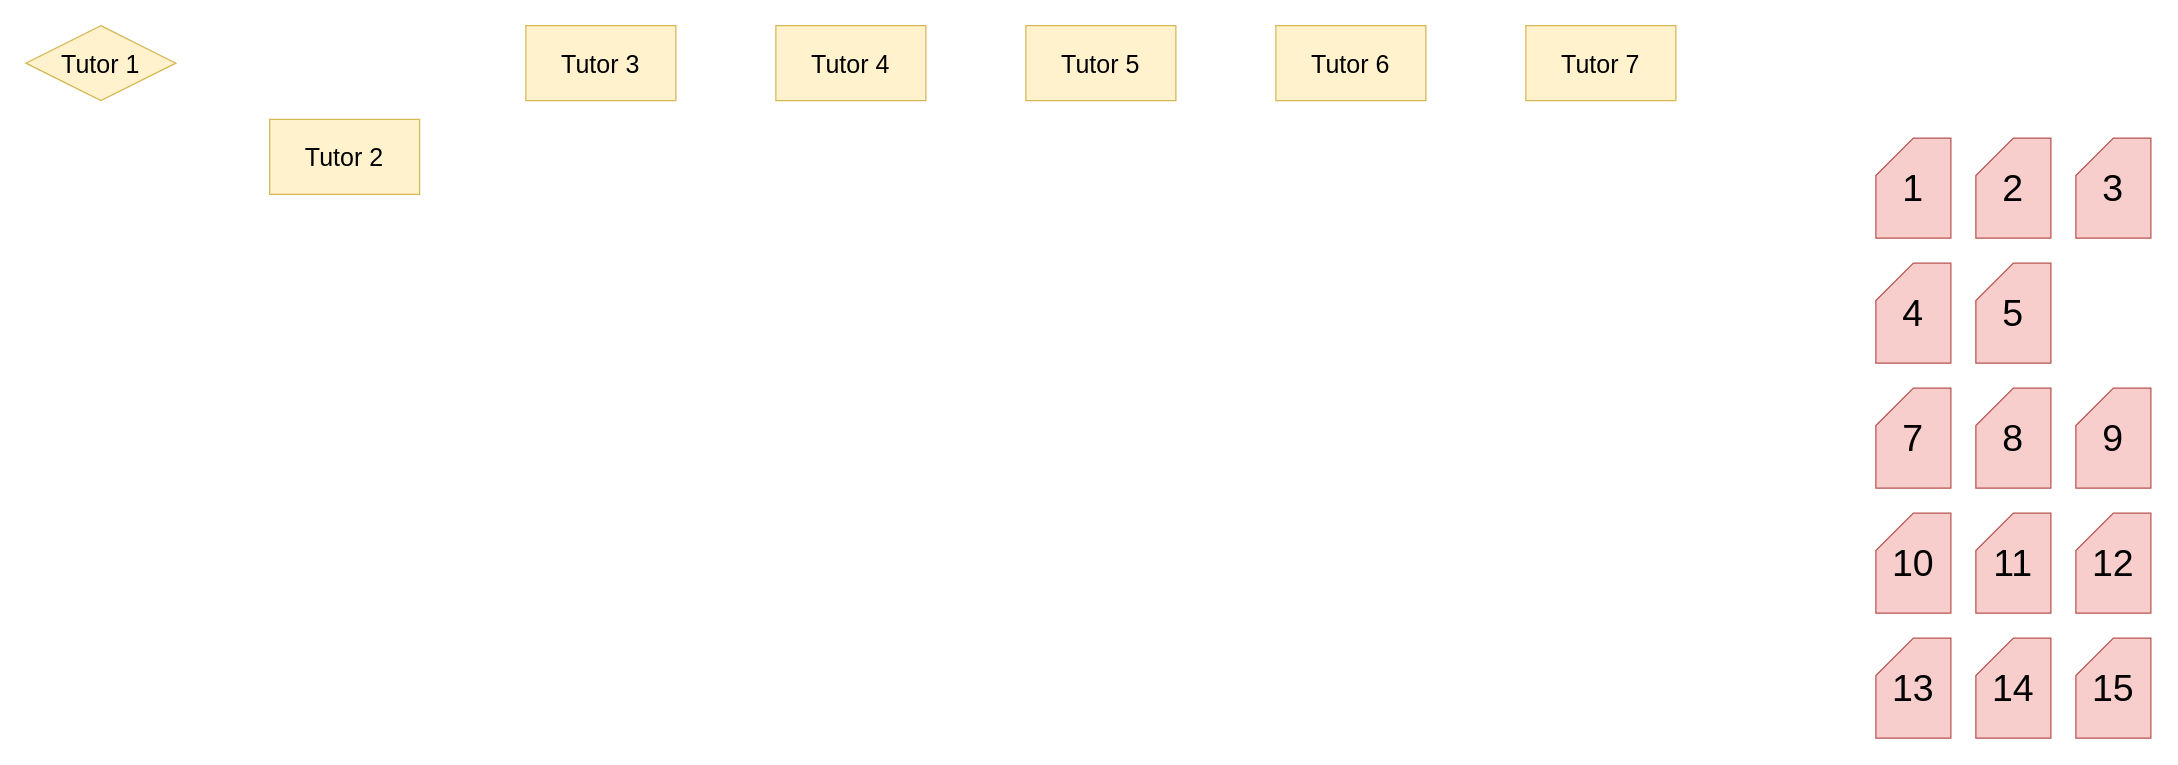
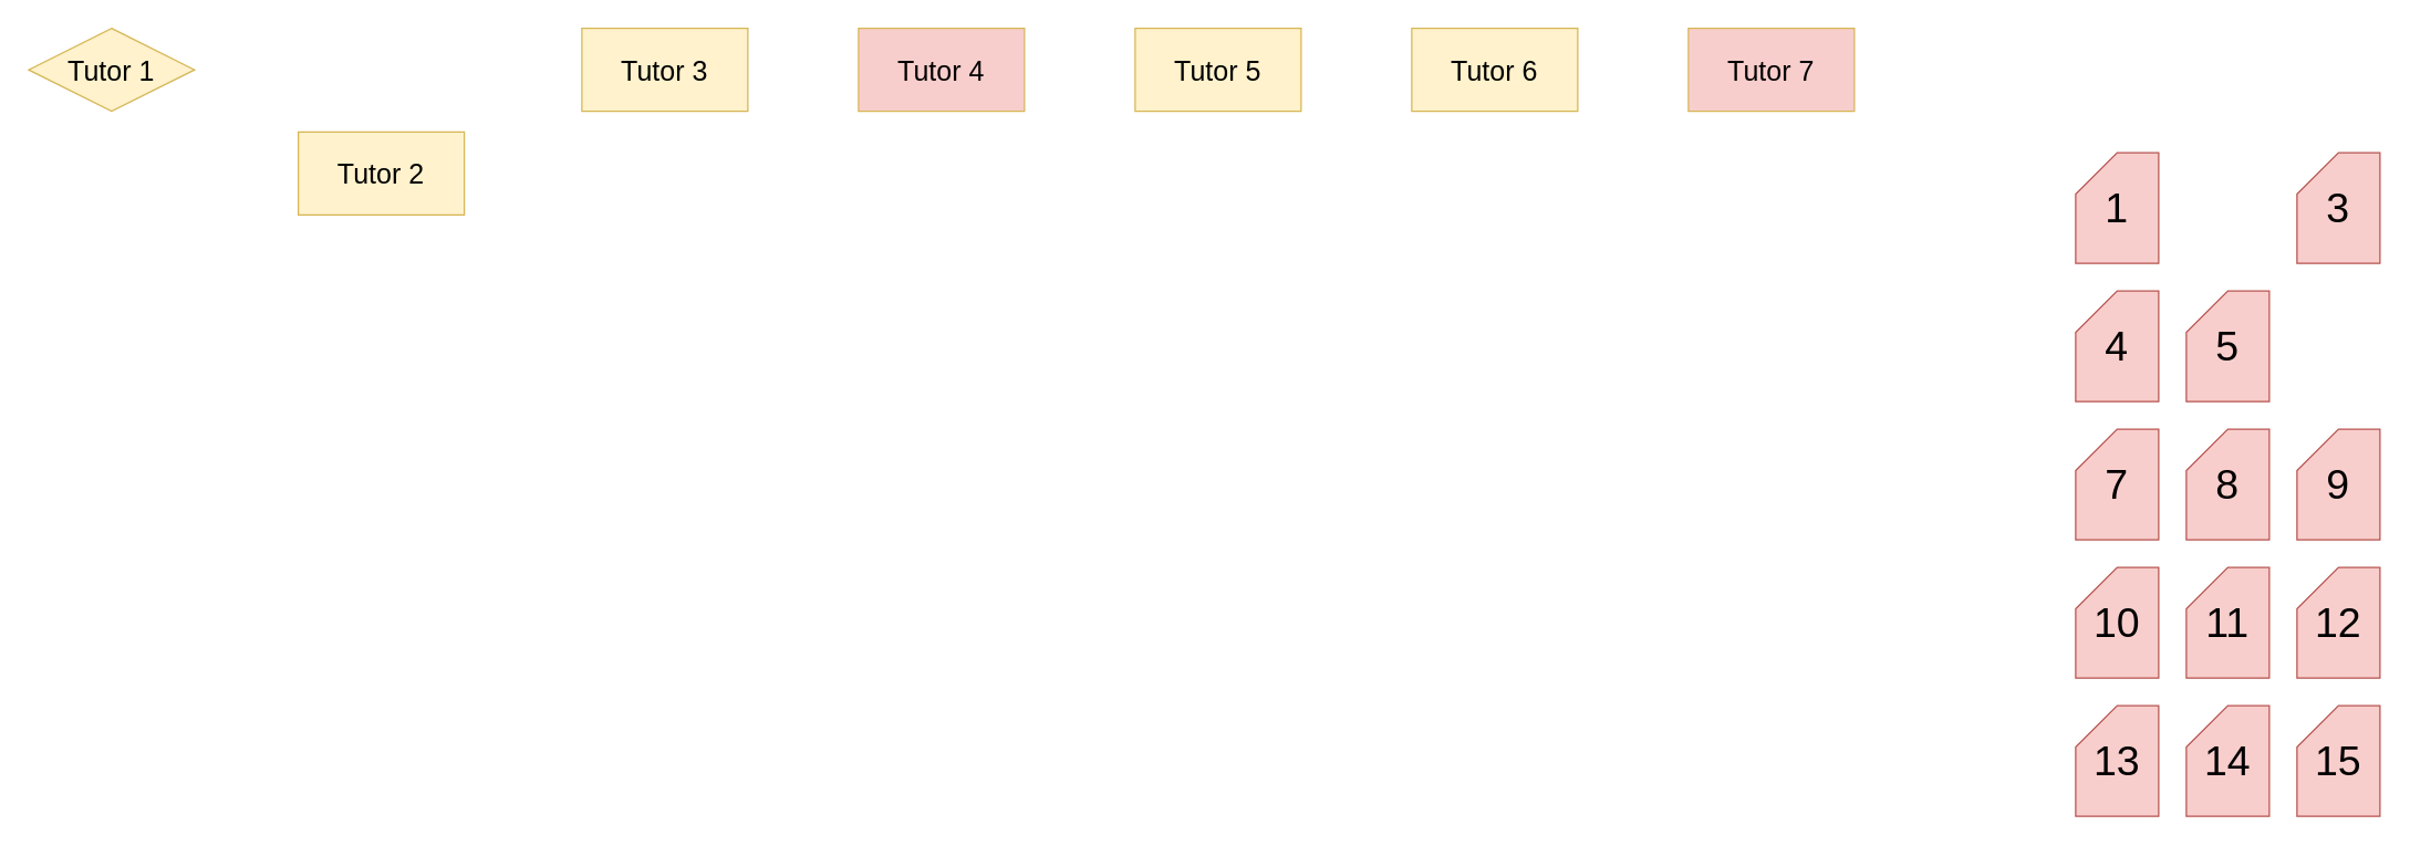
- <mxCell id="4" value="&lt;font style=&quot;font-size: 20px&quot;&gt;Tutor 4&lt;br&gt;&lt;/font&gt;" style="rounded=0;whiteSpace=wrap;html=1;fillColor=#fff2cc;strokeColor=#d6b656;" vertex="1" parent="1"><mxGeometry x="620" y="20" width="120" height="60" as="geometry" /></mxCell>
+ <mxCell id="4" value="&lt;font style=&quot;font-size: 20px&quot;&gt;Tutor 4&lt;br&gt;&lt;/font&gt;" style="rounded=0;whiteSpace=wrap;html=1;fillColor=#f8cecc;strokeColor=#d6b656;" vertex="1" parent="1"><mxGeometry x="620" y="20" width="120" height="60" as="geometry" /></mxCell>
- <mxCell id="8" value="&lt;font style=&quot;font-size: 20px&quot;&gt;Tutor 7&lt;br&gt;&lt;/font&gt;" style="rounded=0;whiteSpace=wrap;html=1;fillColor=#fff2cc;strokeColor=#d6b656;" vertex="1" parent="1"><mxGeometry x="1220" y="20" width="120" height="60" as="geometry" /></mxCell>
+ <mxCell id="8" value="&lt;font style=&quot;font-size: 20px&quot;&gt;Tutor 7&lt;br&gt;&lt;/font&gt;" style="rounded=0;whiteSpace=wrap;html=1;fillColor=#f8cecc;strokeColor=#d6b656;" vertex="1" parent="1"><mxGeometry x="1220" y="20" width="120" height="60" as="geometry" /></mxCell>
- <mxCell id="22" value="&lt;font style=&quot;font-size: 30px&quot;&gt;2&lt;/font&gt;" style="shape=card;whiteSpace=wrap;html=1;fillColor=#f8cecc;strokeColor=#b85450;" vertex="1" parent="1"><mxGeometry x="1580" y="110" width="60" height="80" as="geometry" /></mxCell>
